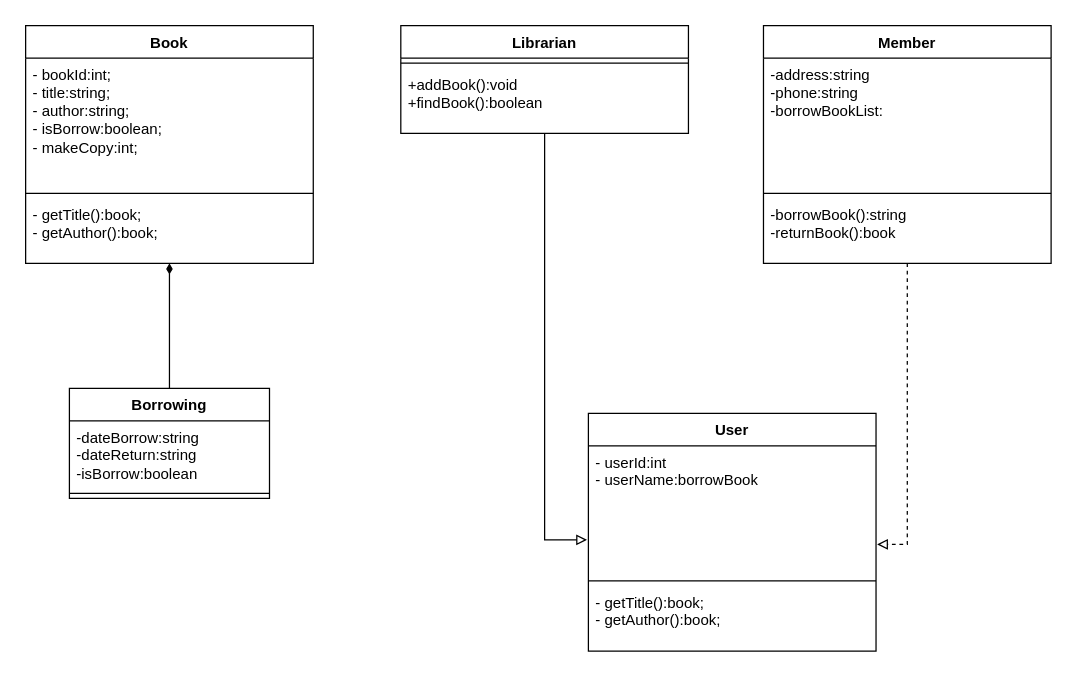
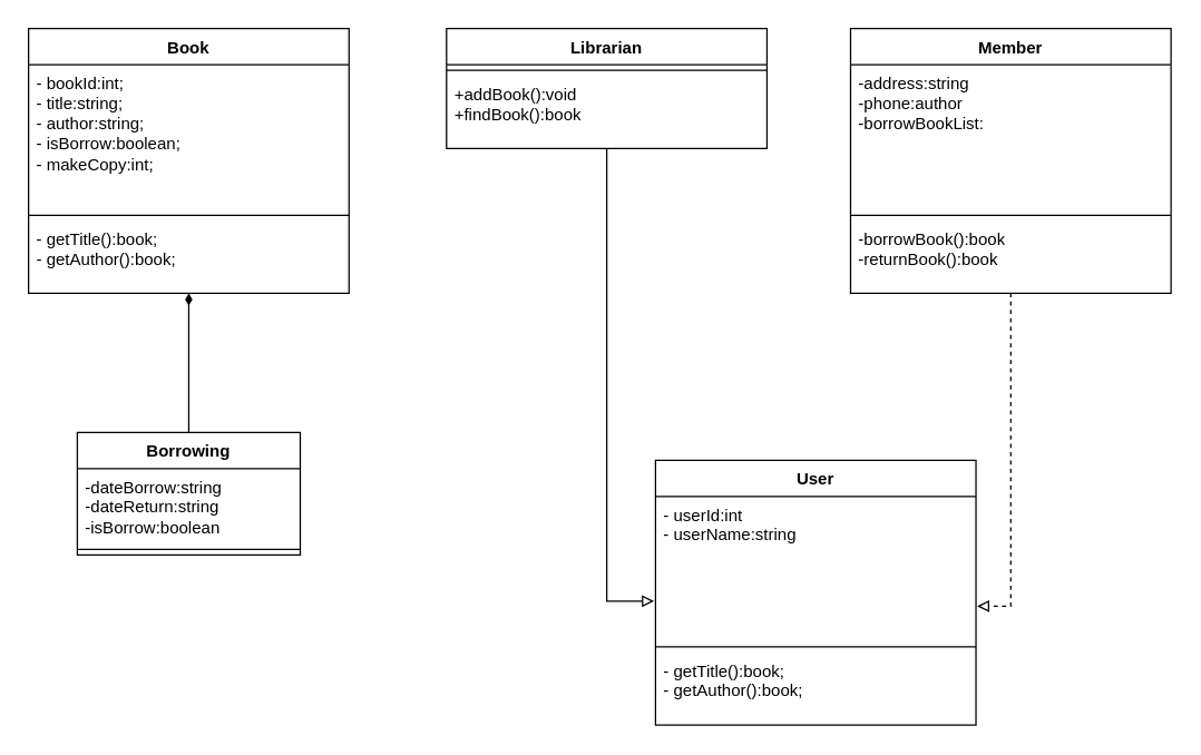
- <mxCell id="14" value="-address:string&lt;div&gt;-phone:string&lt;/div&gt;&lt;div&gt;-borrowBookList:&lt;/div&gt;" style="text;strokeColor=none;fillColor=none;align=left;verticalAlign=top;spacingLeft=4;spacingRight=4;overflow=hidden;rotatable=0;points=[[0,0.5],[1,0.5]];portConstraint=eastwest;whiteSpace=wrap;html=1;" vertex="1" parent="13"><mxGeometry y="26" width="230" height="104" as="geometry" /></mxCell>
+ <mxCell id="14" value="-address:string&lt;div&gt;-phone:author&lt;/div&gt;&lt;div&gt;-borrowBookList:&lt;/div&gt;" style="text;strokeColor=none;fillColor=none;align=left;verticalAlign=top;spacingLeft=4;spacingRight=4;overflow=hidden;rotatable=0;points=[[0,0.5],[1,0.5]];portConstraint=eastwest;whiteSpace=wrap;html=1;" vertex="1" parent="13"><mxGeometry y="26" width="230" height="104" as="geometry" /></mxCell>
- <mxCell id="8" value="+addBook():void&lt;div&gt;+findBook():boolean&lt;/div&gt;" style="text;strokeColor=none;fillColor=none;align=left;verticalAlign=top;spacingLeft=4;spacingRight=4;overflow=hidden;rotatable=0;points=[[0,0.5],[1,0.5]];portConstraint=eastwest;whiteSpace=wrap;html=1;" vertex="1" parent="6"><mxGeometry y="34" width="230" height="52" as="geometry" /></mxCell>
+ <mxCell id="8" value="+addBook():void&lt;div&gt;+findBook():book&lt;/div&gt;" style="text;strokeColor=none;fillColor=none;align=left;verticalAlign=top;spacingLeft=4;spacingRight=4;overflow=hidden;rotatable=0;points=[[0,0.5],[1,0.5]];portConstraint=eastwest;whiteSpace=wrap;html=1;" vertex="1" parent="6"><mxGeometry y="34" width="230" height="52" as="geometry" /></mxCell>
- <mxCell id="16" value="-borrowBook():string&lt;div&gt;-returnBook():book&lt;/div&gt;" style="text;strokeColor=none;fillColor=none;align=left;verticalAlign=top;spacingLeft=4;spacingRight=4;overflow=hidden;rotatable=0;points=[[0,0.5],[1,0.5]];portConstraint=eastwest;whiteSpace=wrap;html=1;" vertex="1" parent="13"><mxGeometry y="138" width="230" height="52" as="geometry" /></mxCell>
+ <mxCell id="16" value="-borrowBook():book&lt;div&gt;-returnBook():book&lt;/div&gt;" style="text;strokeColor=none;fillColor=none;align=left;verticalAlign=top;spacingLeft=4;spacingRight=4;overflow=hidden;rotatable=0;points=[[0,0.5],[1,0.5]];portConstraint=eastwest;whiteSpace=wrap;html=1;" vertex="1" parent="13"><mxGeometry y="138" width="230" height="52" as="geometry" /></mxCell>
- <mxCell id="10" value="- userId:int&lt;div&gt;- userName:borrowBook&lt;/div&gt;" style="text;strokeColor=none;fillColor=none;align=left;verticalAlign=top;spacingLeft=4;spacingRight=4;overflow=hidden;rotatable=0;points=[[0,0.5],[1,0.5]];portConstraint=eastwest;whiteSpace=wrap;html=1;" vertex="1" parent="9"><mxGeometry y="26" width="230" height="104" as="geometry" /></mxCell>
+ <mxCell id="10" value="- userId:int&lt;div&gt;- userName:string&lt;/div&gt;" style="text;strokeColor=none;fillColor=none;align=left;verticalAlign=top;spacingLeft=4;spacingRight=4;overflow=hidden;rotatable=0;points=[[0,0.5],[1,0.5]];portConstraint=eastwest;whiteSpace=wrap;html=1;" vertex="1" parent="9"><mxGeometry y="26" width="230" height="104" as="geometry" /></mxCell>
